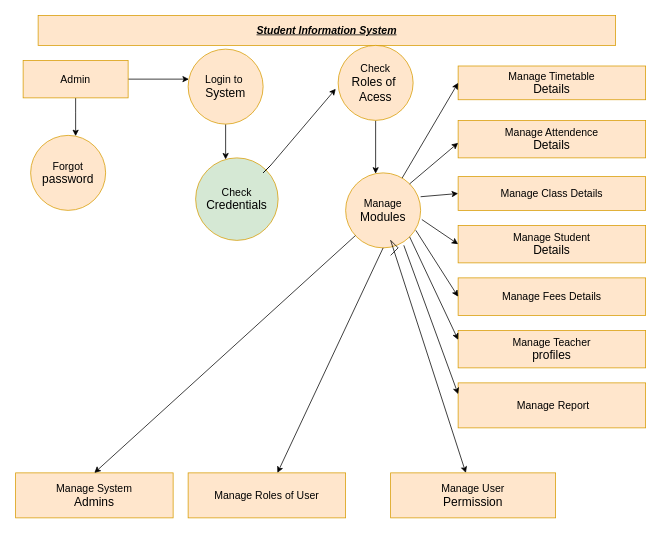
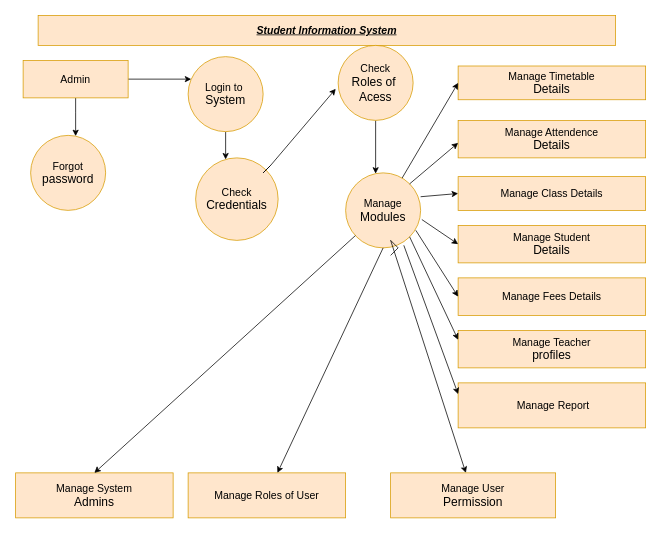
- <mxCell id="7" value="&lt;font style=&quot;font-size: 14px;&quot;&gt;Login to&amp;nbsp;&lt;/font&gt;&lt;div&gt;&lt;font size=&quot;3&quot;&gt;System&lt;/font&gt;&lt;/div&gt;" style="ellipse;whiteSpace=wrap;html=1;aspect=fixed;fillColor=#ffe6cc;strokeColor=#d79b00;" vertex="1" parent="1"><mxGeometry x="250" y="65" width="100" height="100" as="geometry" /></mxCell>
+ <mxCell id="7" value="&lt;font style=&quot;font-size: 14px;&quot;&gt;Login to&amp;nbsp;&lt;/font&gt;&lt;div&gt;&lt;font size=&quot;3&quot;&gt;System&lt;/font&gt;&lt;/div&gt;" style="ellipse;whiteSpace=wrap;html=1;aspect=fixed;fillColor=#ffe6cc;strokeColor=#d79b00;" vertex="1" parent="1"><mxGeometry x="250" y="75" width="100" height="100" as="geometry" /></mxCell>
- <mxCell id="11" value="&lt;font style=&quot;font-size: 14px;&quot;&gt;Check&lt;/font&gt;&lt;div&gt;&lt;font size=&quot;3&quot;&gt;Credentials&lt;/font&gt;&lt;/div&gt;" style="ellipse;whiteSpace=wrap;html=1;aspect=fixed;fillColor=#d5e8d4;strokeColor=#d79b00;" vertex="1" parent="1"><mxGeometry x="260" y="210" width="110" height="110" as="geometry" /></mxCell>
+ <mxCell id="11" value="&lt;font style=&quot;font-size: 14px;&quot;&gt;Check&lt;/font&gt;&lt;div&gt;&lt;font size=&quot;3&quot;&gt;Credentials&lt;/font&gt;&lt;/div&gt;" style="ellipse;whiteSpace=wrap;html=1;aspect=fixed;fillColor=#ffe6cc;strokeColor=#d79b00;" vertex="1" parent="1"><mxGeometry x="260" y="210" width="110" height="110" as="geometry" /></mxCell>
